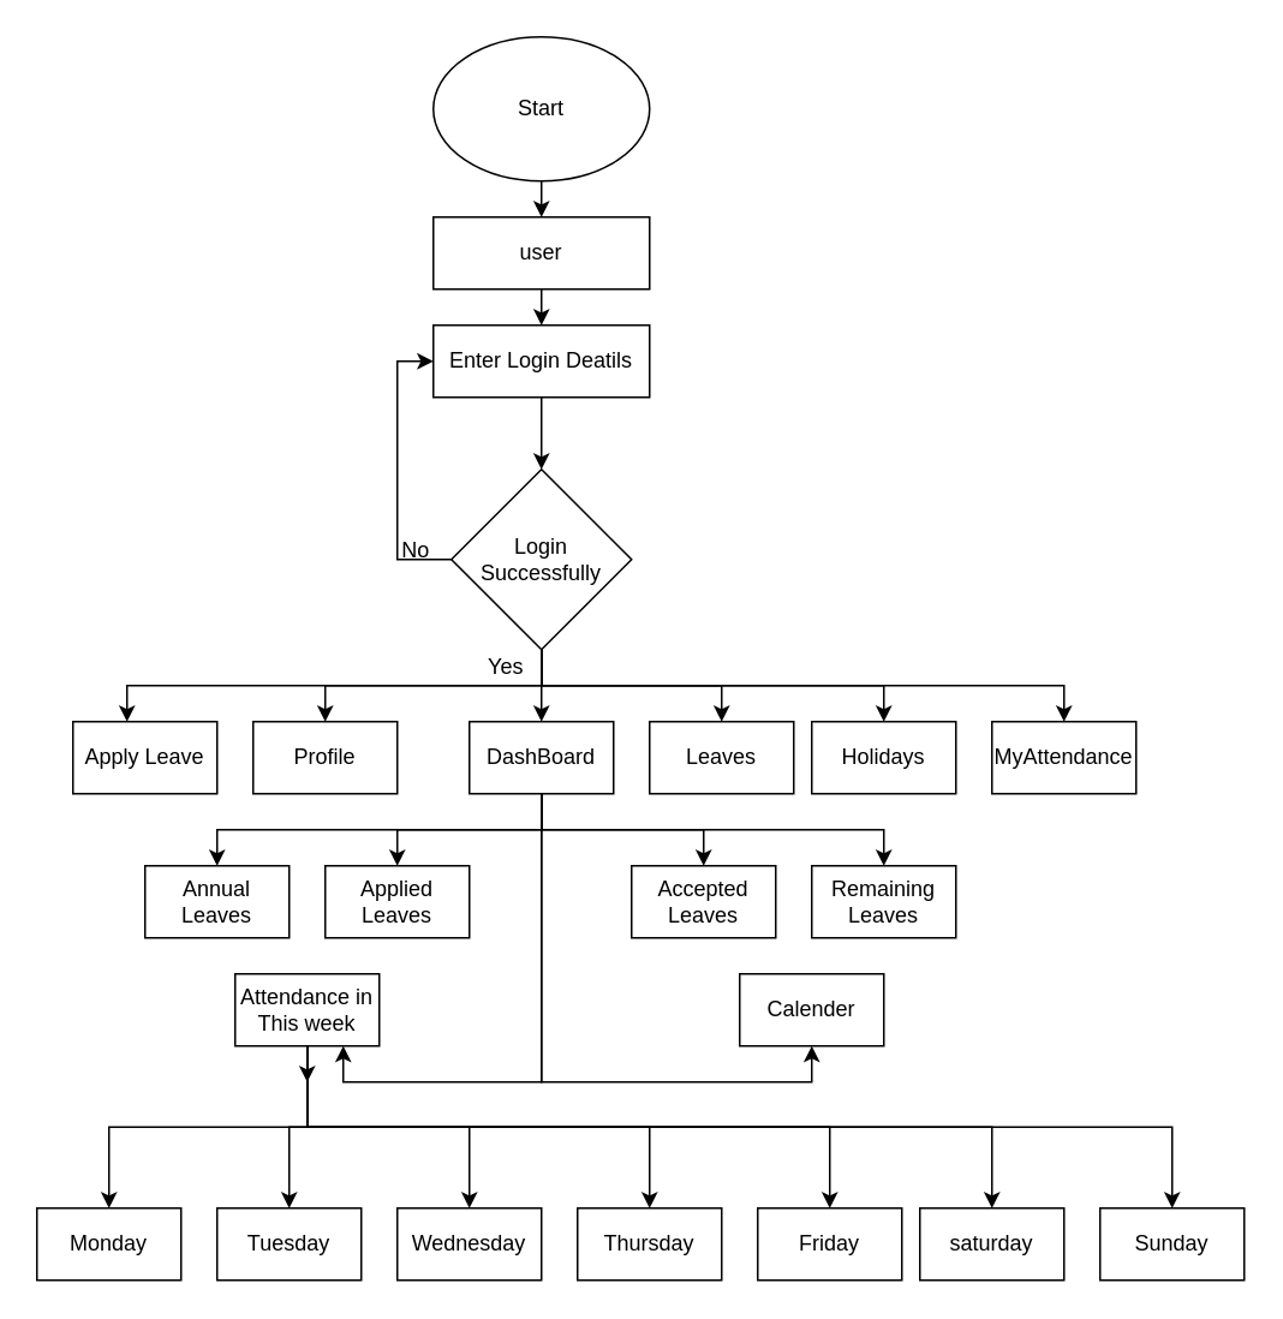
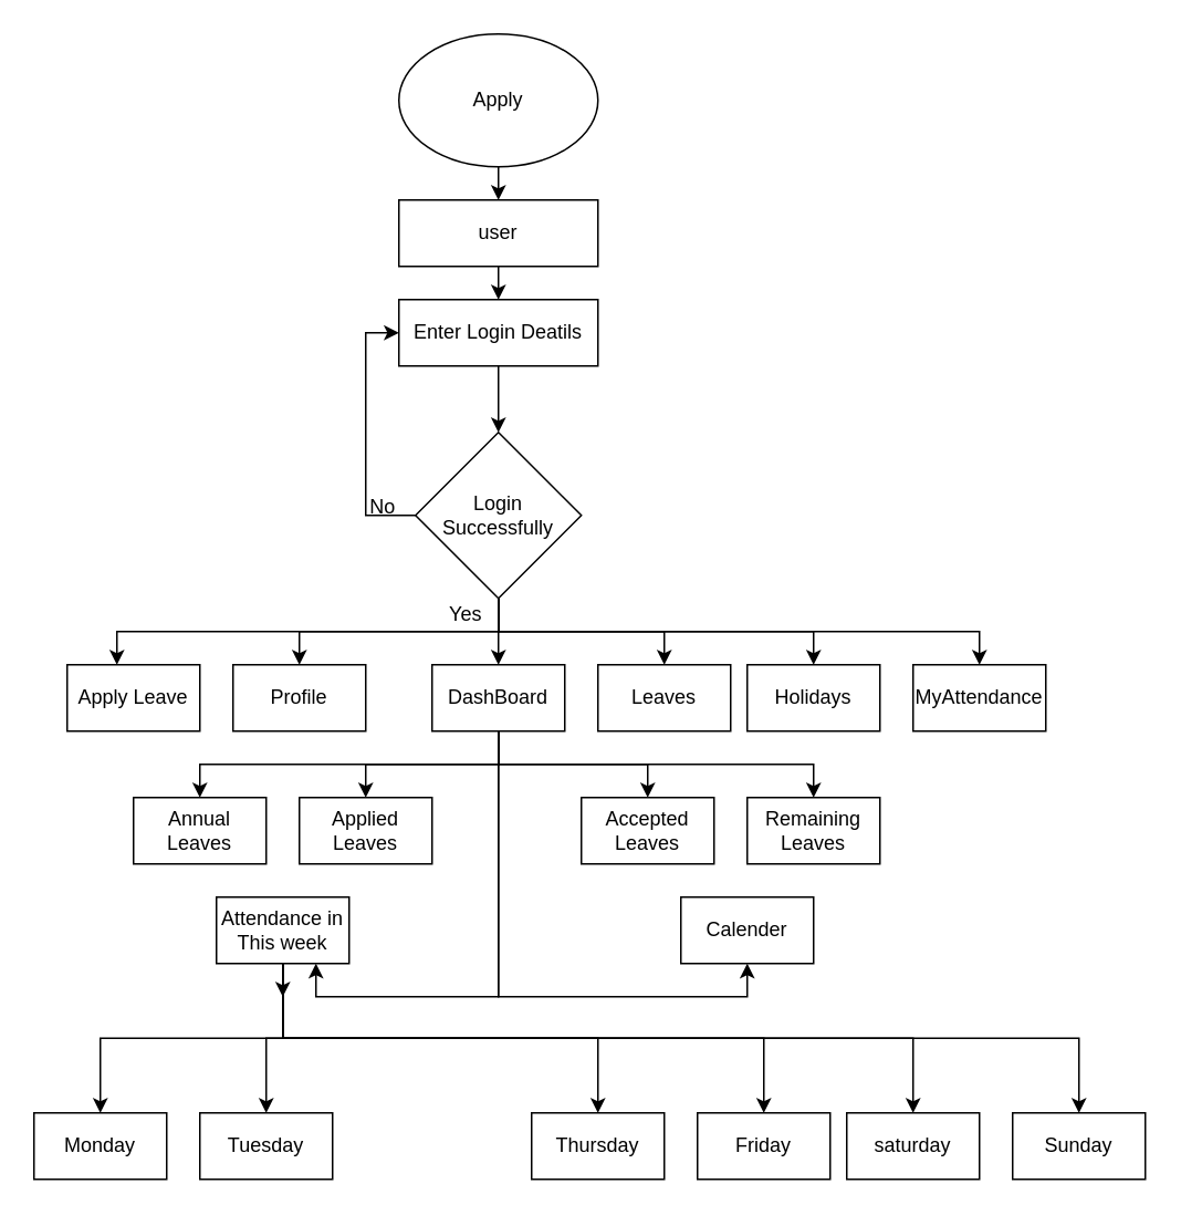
- <mxCell id="3" value="Start" style="ellipse;whiteSpace=wrap;html=1;" vertex="1" parent="1"><mxGeometry x="240" y="20" width="120" height="80" as="geometry" /></mxCell>
+ <mxCell id="3" value="Apply" style="ellipse;whiteSpace=wrap;html=1;" vertex="1" parent="1"><mxGeometry x="240" y="20" width="120" height="80" as="geometry" /></mxCell>
- <mxCell id="36" style="edgeStyle=orthogonalEdgeStyle;rounded=0;orthogonalLoop=1;jettySize=auto;html=1;exitX=0.5;exitY=1;exitDx=0;exitDy=0;entryX=0.5;entryY=0;entryDx=0;entryDy=0;" edge="1" parent="1" source="42" target="44"><mxGeometry relative="1" as="geometry" /></mxCell>
- <mxCell id="44" value="Wednesday" style="rounded=0;whiteSpace=wrap;html=1;" vertex="1" parent="1"><mxGeometry x="220" y="670" width="80" height="40" as="geometry" /></mxCell>
